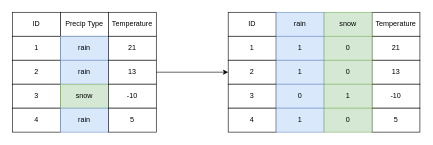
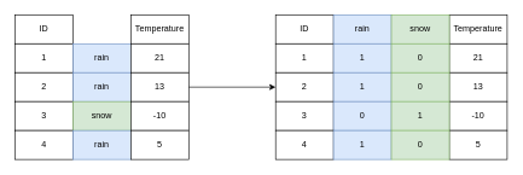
- <mxCell id="3" value="Precip Type" style="rounded=0;whiteSpace=wrap;html=1;" vertex="1" parent="1"><mxGeometry x="100" y="20" width="80" height="40" as="geometry" /></mxCell>
